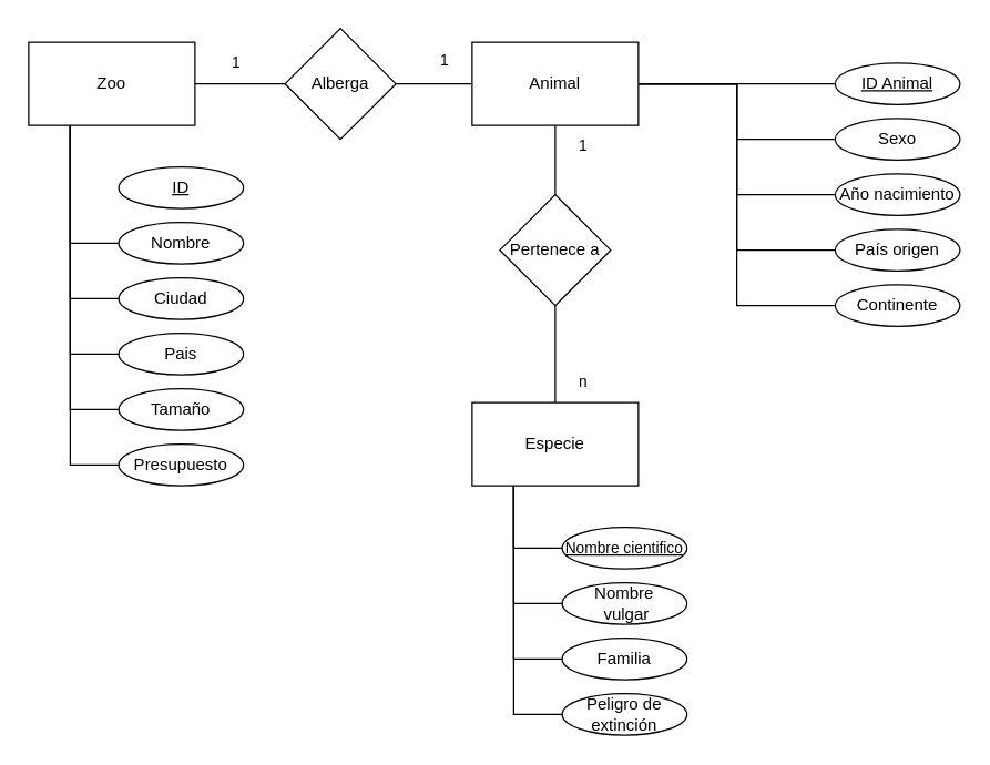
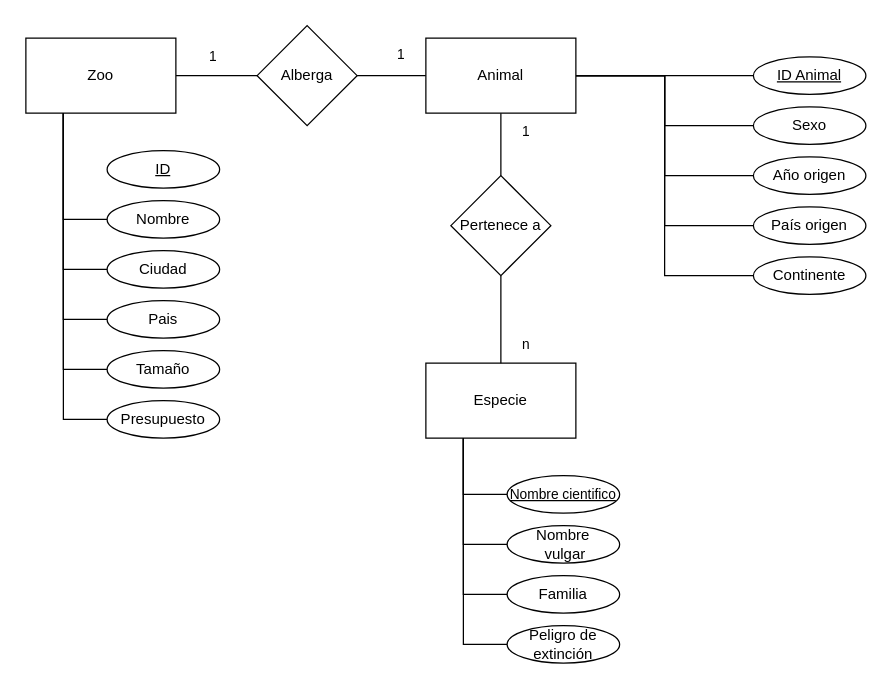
- <mxCell id="28" value="Año nacimiento" style="ellipse;whiteSpace=wrap;html=1;" parent="1" vertex="1"><mxGeometry x="602" y="125" width="90" height="30" as="geometry" /></mxCell>
+ <mxCell id="28" value="Año origen" style="ellipse;whiteSpace=wrap;html=1;" parent="1" vertex="1"><mxGeometry x="602" y="125" width="90" height="30" as="geometry" /></mxCell>
